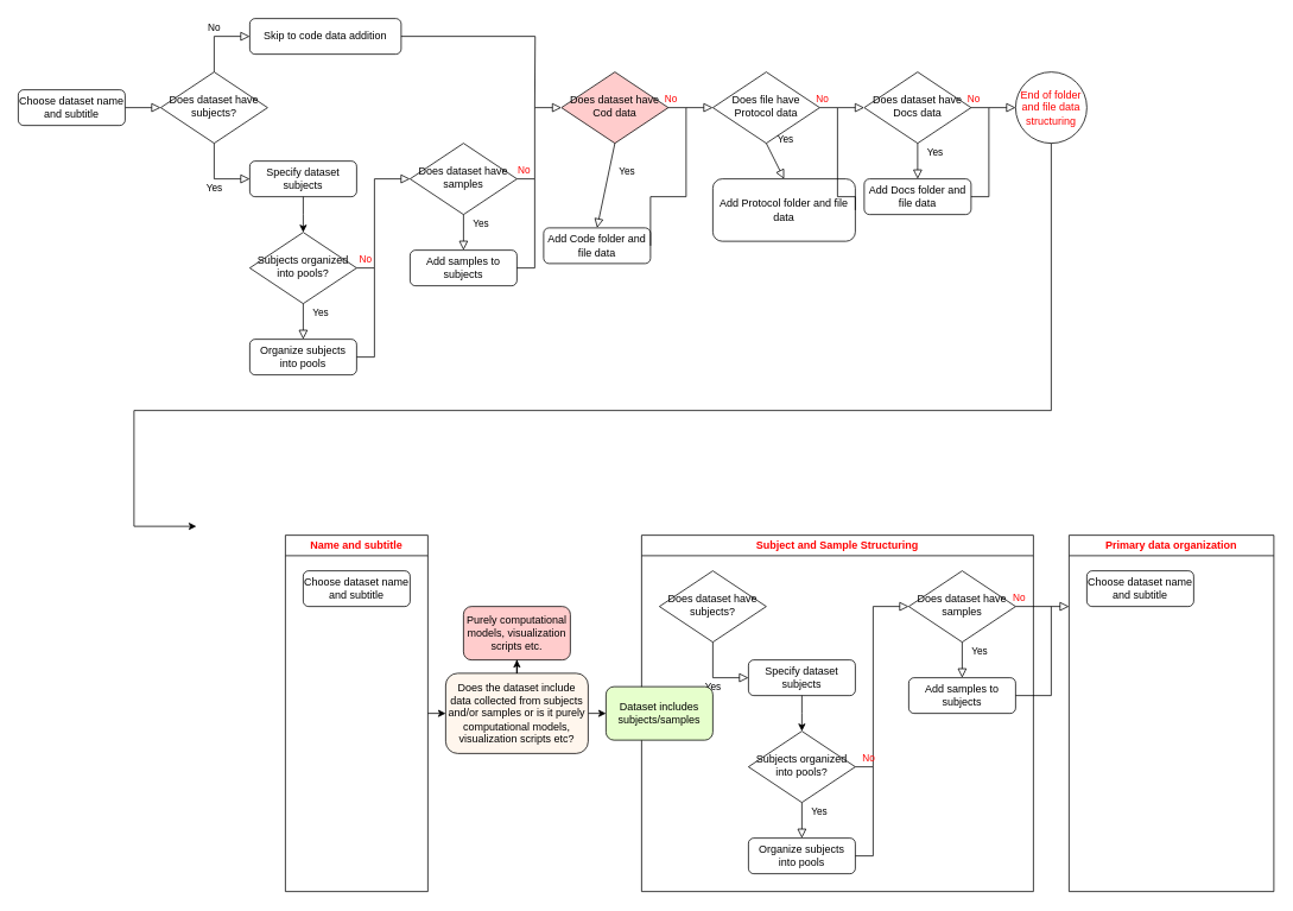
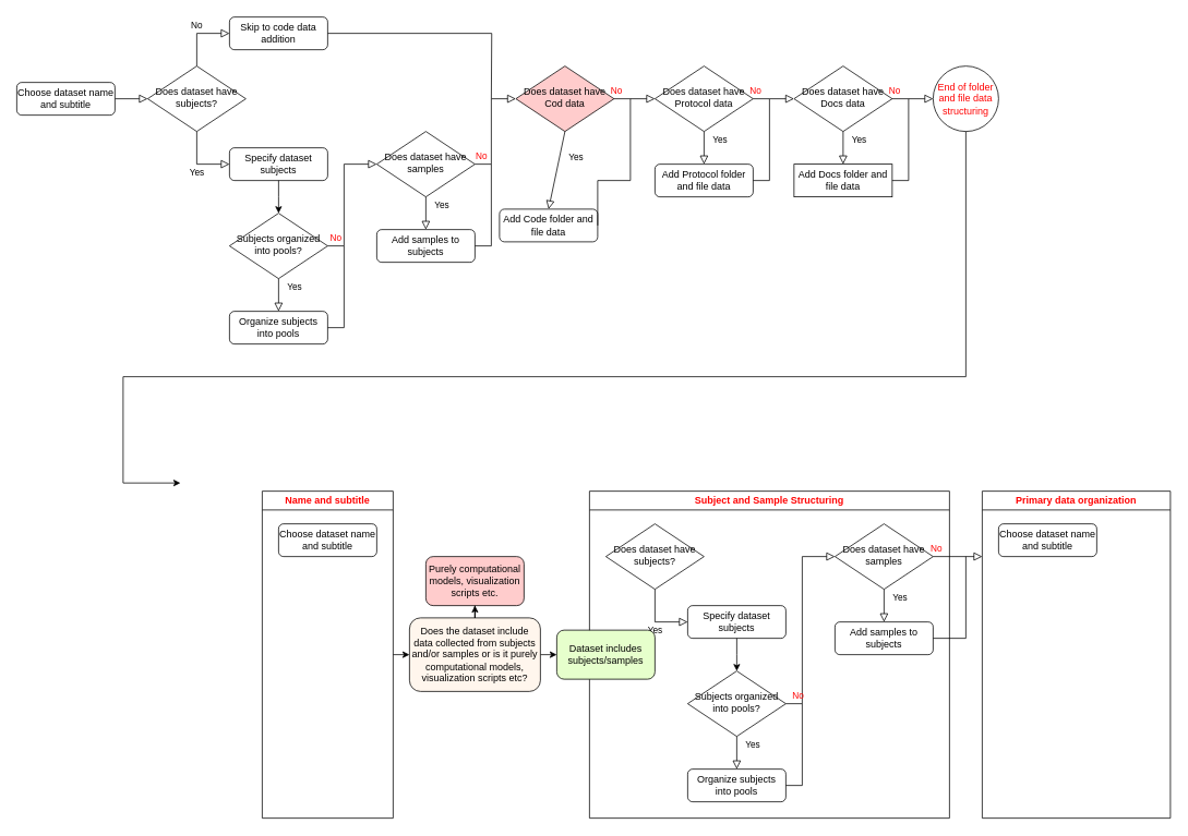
- <mxCell id="6" value="Skip to code data addition" style="rounded=1;whiteSpace=wrap;html=1;fontSize=12;glass=0;strokeWidth=1;shadow=0;" parent="1" vertex="1"><mxGeometry x="280" y="20" width="170" height="40" as="geometry" /></mxCell>
+ <mxCell id="6" value="Skip to code data addition" style="rounded=1;whiteSpace=wrap;html=1;fontSize=12;glass=0;strokeWidth=1;shadow=0;" parent="1" vertex="1"><mxGeometry x="280" y="20" width="120" height="40" as="geometry" /></mxCell>
- <mxCell id="26" value="Does file have Protocol data" style="rhombus;whiteSpace=wrap;html=1;shadow=0;fontFamily=Helvetica;fontSize=12;align=center;strokeWidth=1;spacing=6;spacingTop=-4;" vertex="1" parent="1"><mxGeometry x="800" y="80" width="120" height="80" as="geometry" /></mxCell>
+ <mxCell id="26" value="Does dataset have Protocol data" style="rhombus;whiteSpace=wrap;html=1;shadow=0;fontFamily=Helvetica;fontSize=12;align=center;strokeWidth=1;spacing=6;spacingTop=-4;" vertex="1" parent="1"><mxGeometry x="800" y="80" width="120" height="80" as="geometry" /></mxCell>
- <mxCell id="32" value="Add Docs&amp;nbsp;folder and file data" style="rounded=1;whiteSpace=wrap;html=1;fontSize=12;glass=0;strokeWidth=1;shadow=0;" vertex="1" parent="1"><mxGeometry x="970" y="200" width="120" height="40" as="geometry" /></mxCell>
+ <mxCell id="32" value="Add Docs&amp;nbsp;folder and file data" style="whiteSpace=wrap;html=1;fontSize=12;glass=0;strokeWidth=1;shadow=0;rounded=0;" vertex="1" parent="1"><mxGeometry x="970" y="200" width="120" height="40" as="geometry" /></mxCell>
- <mxCell id="27" value="Add Protocol&amp;nbsp;folder and file data" style="rounded=1;whiteSpace=wrap;html=1;fontSize=12;glass=0;strokeWidth=1;shadow=0;" vertex="1" parent="1"><mxGeometry x="800" y="200" width="160" height="70" as="geometry" /></mxCell>
+ <mxCell id="27" value="Add Protocol&amp;nbsp;folder and file data" style="rounded=1;whiteSpace=wrap;html=1;fontSize=12;glass=0;strokeWidth=1;shadow=0;" vertex="1" parent="1"><mxGeometry x="800" y="200" width="120" height="40" as="geometry" /></mxCell>
